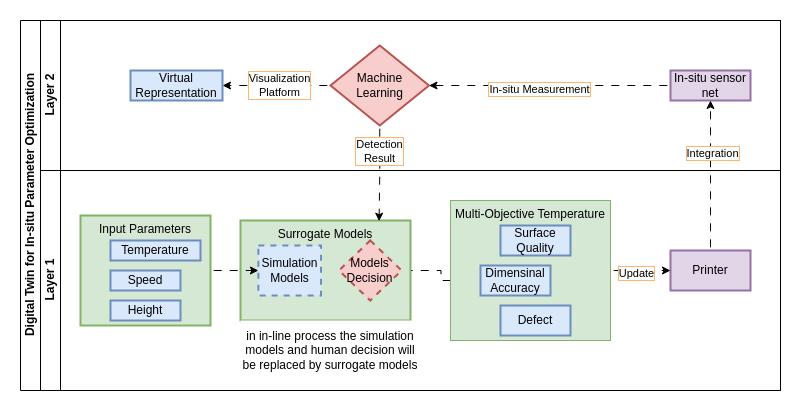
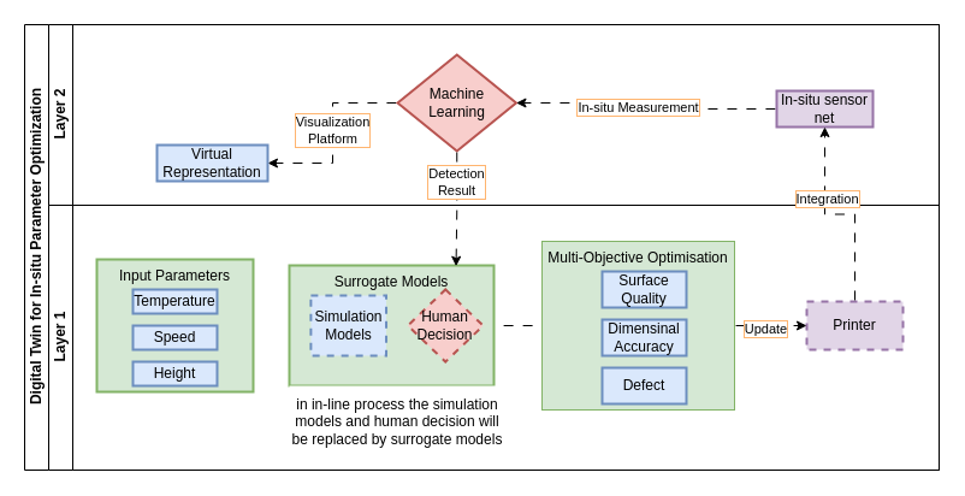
- <mxCell id="10" value="Virtual&lt;br&gt;Representation" style="rounded=0;whiteSpace=wrap;html=1;fontFamily=Helvetica;fontSize=12;align=center;fillColor=#dae8fc;strokeColor=#6c8ebf;strokeWidth=2;" parent="3" vertex="1"><mxGeometry x="90" y="50" width="92" height="30" as="geometry" /></mxCell>
+ <mxCell id="10" value="Virtual&lt;br&gt;Representation" style="rounded=0;whiteSpace=wrap;html=1;fontFamily=Helvetica;fontSize=12;align=center;fillColor=#dae8fc;strokeColor=#6c8ebf;strokeWidth=2;" parent="3" vertex="1"><mxGeometry x="90" y="100" width="92" height="30" as="geometry" /></mxCell>
- <mxCell id="9" value="In-situ sensor net" style="rounded=0;whiteSpace=wrap;html=1;fillColor=#e1d5e7;strokeColor=#9673a6;strokeWidth=2;" parent="3" vertex="1"><mxGeometry x="630" y="50" width="80" height="30" as="geometry" /></mxCell>
+ <mxCell id="9" value="In-situ sensor net" style="rounded=0;whiteSpace=wrap;html=1;fillColor=#e1d5e7;strokeColor=#9673a6;strokeWidth=2;" parent="3" vertex="1"><mxGeometry x="605" y="55" width="80" height="30" as="geometry" /></mxCell>
- <mxCell id="26" value="Multi-Objective Temperature" style="rounded=0;whiteSpace=wrap;html=1;fillColor=#d5e8d4;strokeColor=#82b366;verticalAlign=top;" parent="25" vertex="1"><mxGeometry width="160" height="140" as="geometry" /></mxCell>
+ <mxCell id="26" value="Multi-Objective Optimisation" style="rounded=0;whiteSpace=wrap;html=1;fillColor=#d5e8d4;strokeColor=#82b366;verticalAlign=top;" parent="25" vertex="1"><mxGeometry width="160" height="140" as="geometry" /></mxCell>
- <mxCell id="18" value="Temperature" style="rounded=0;whiteSpace=wrap;html=1;fillColor=#dae8fc;strokeColor=#6c8ebf;strokeWidth=2;" parent="16" vertex="1"><mxGeometry x="30" y="25" width="90" height="20" as="geometry" /></mxCell>
+ <mxCell id="18" value="Temperature" style="rounded=0;whiteSpace=wrap;html=1;fillColor=#dae8fc;strokeColor=#6c8ebf;strokeWidth=2;" parent="16" vertex="1"><mxGeometry x="30" y="25" width="70" height="20" as="geometry" /></mxCell>
- <mxCell id="30" style="edgeStyle=orthogonalEdgeStyle;rounded=0;orthogonalLoop=1;jettySize=auto;html=1;exitX=1;exitY=0.5;exitDx=0;exitDy=0;entryX=0;entryY=0.5;entryDx=0;entryDy=0;ignoreEdge=0;flowAnimation=1;" parent="11" source="17" target="24" edge="1"><mxGeometry relative="1" as="geometry" /></mxCell>
- <mxCell id="23" value="Models&lt;br&gt;Decision" style="rhombus;whiteSpace=wrap;html=1;fontFamily=Helvetica;fontSize=12;align=center;fillColor=#f8cecc;strokeColor=#b85450;strokeWidth=2;dashed=1;" parent="21" vertex="1"><mxGeometry x="98.421" y="20" width="62.632" height="60" as="geometry" /></mxCell>
+ <mxCell id="23" value="Human&lt;br&gt;Decision" style="rhombus;whiteSpace=wrap;html=1;fontFamily=Helvetica;fontSize=12;align=center;fillColor=#f8cecc;strokeColor=#b85450;strokeWidth=2;dashed=1;" parent="21" vertex="1"><mxGeometry x="98.421" y="20" width="62.632" height="60" as="geometry" /></mxCell>
- <mxCell id="13" value="Printer" style="rounded=0;whiteSpace=wrap;html=1;fillColor=#e1d5e7;strokeColor=#9673a6;strokeWidth=2;" parent="11" vertex="1"><mxGeometry x="630" y="80" width="80" height="40" as="geometry" /></mxCell>
+ <mxCell id="13" value="Printer" style="rounded=0;whiteSpace=wrap;html=1;fillColor=#e1d5e7;strokeColor=#9673a6;strokeWidth=2;dashed=1;" parent="11" vertex="1"><mxGeometry x="630" y="80" width="80" height="40" as="geometry" /></mxCell>
- <mxCell id="28" value="Dimensinal Accuracy" style="rounded=0;whiteSpace=wrap;html=1;fillColor=#dae8fc;strokeColor=#6c8ebf;strokeWidth=2;" parent="25" vertex="1"><mxGeometry x="30" y="65" width="70" height="30" as="geometry" /></mxCell>
+ <mxCell id="28" value="Dimensinal Accuracy" style="rounded=0;whiteSpace=wrap;html=1;fillColor=#dae8fc;strokeColor=#6c8ebf;strokeWidth=2;" parent="25" vertex="1"><mxGeometry x="50" y="65" width="70" height="30" as="geometry" /></mxCell>
